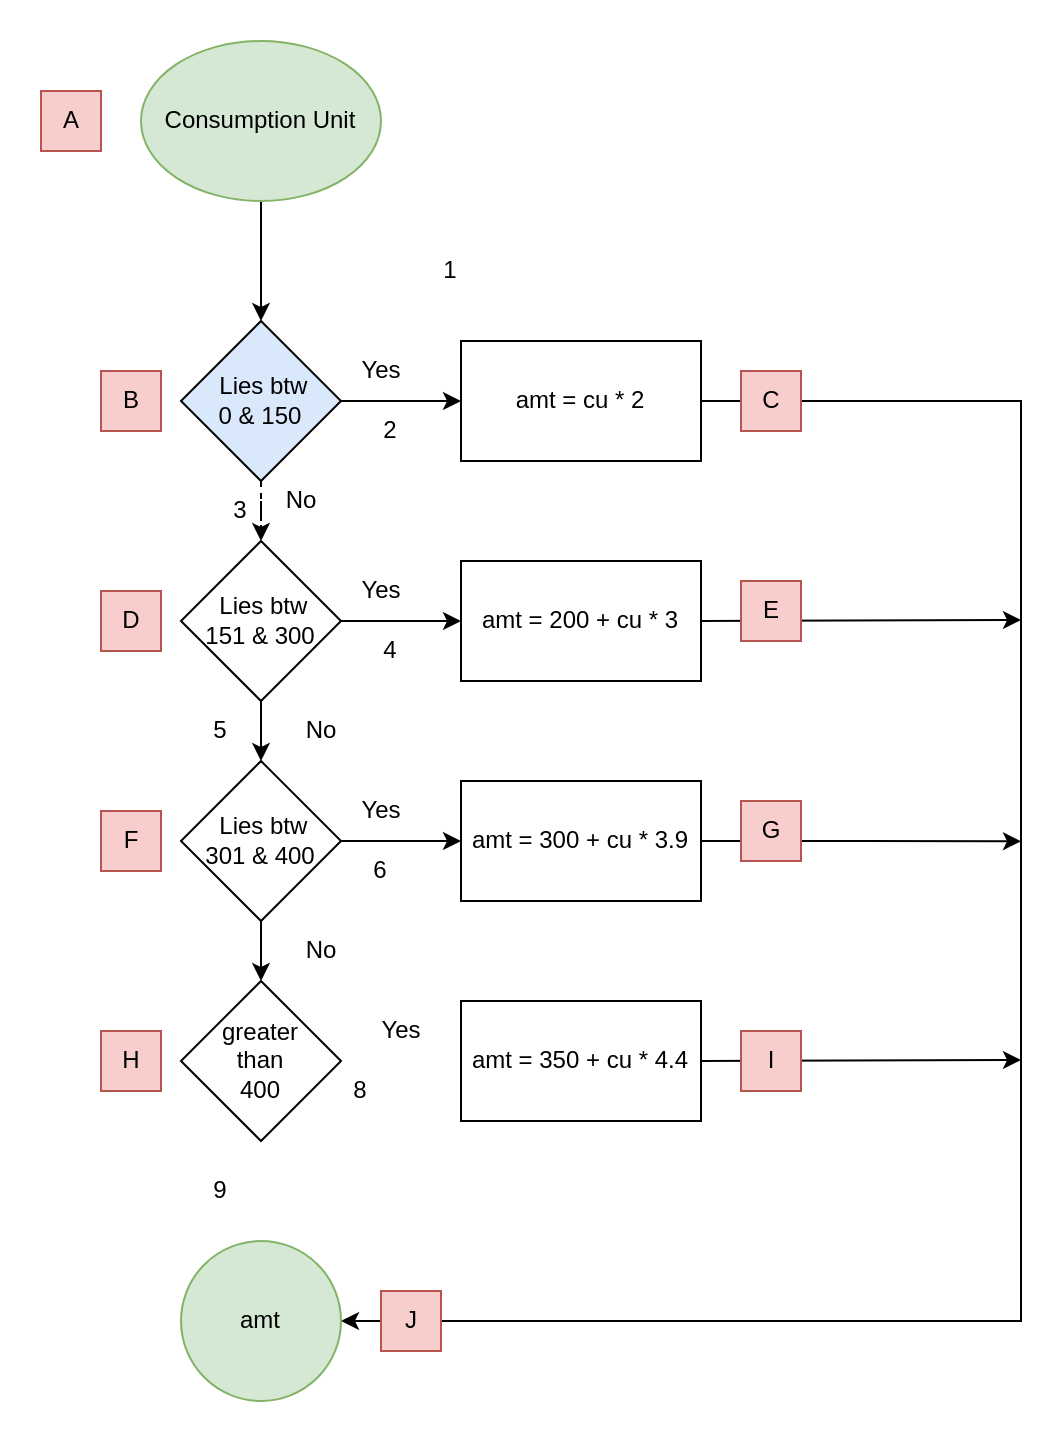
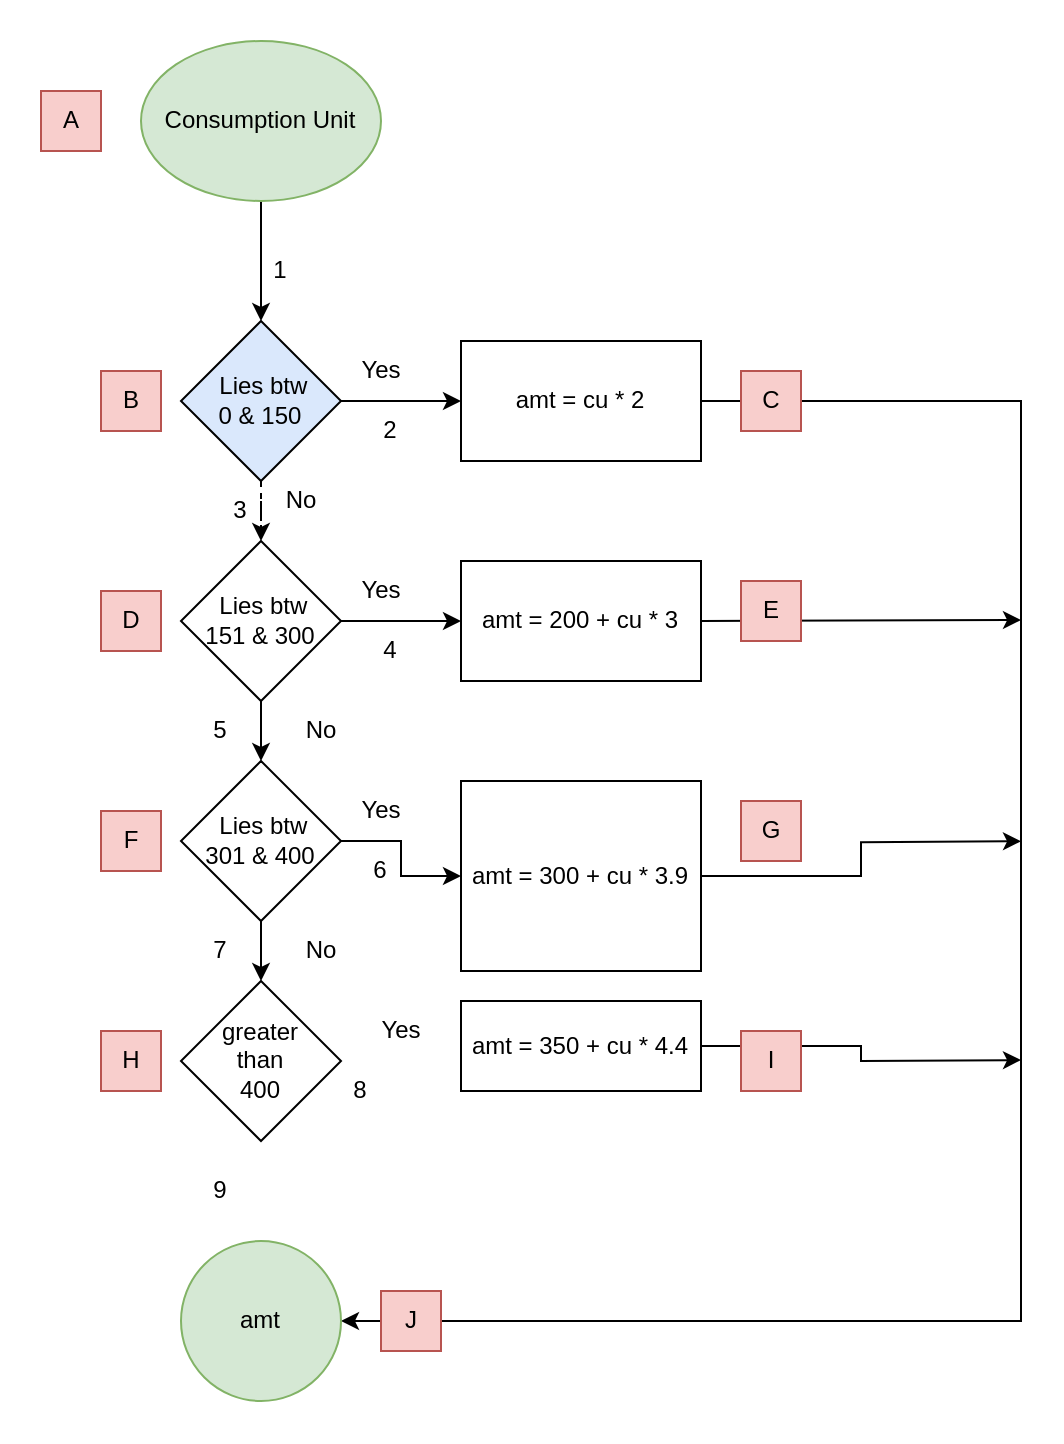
- <mxCell id="40" value="1" style="text;html=1;strokeColor=none;fillColor=none;align=center;verticalAlign=middle;whiteSpace=wrap;rounded=0;" vertex="1" parent="1"><mxGeometry x="195" y="120" width="60" height="30" as="geometry" /></mxCell>
+ <mxCell id="40" value="1" style="text;html=1;strokeColor=none;fillColor=none;align=center;verticalAlign=middle;whiteSpace=wrap;rounded=0;" vertex="1" parent="1"><mxGeometry x="110" y="120" width="60" height="30" as="geometry" /></mxCell>
- <mxCell id="19" value="amt = 300 + cu * 3.9" style="whiteSpace=wrap;html=1;" vertex="1" parent="1"><mxGeometry x="230" y="390" width="120" height="60" as="geometry" /></mxCell>
+ <mxCell id="19" value="amt = 300 + cu * 3.9" style="whiteSpace=wrap;html=1;" vertex="1" parent="1"><mxGeometry x="230" y="390" width="120" height="95" as="geometry" /></mxCell>
+ <mxCell id="46" value="7" style="text;html=1;strokeColor=none;fillColor=none;align=center;verticalAlign=middle;whiteSpace=wrap;rounded=0;" vertex="1" parent="1"><mxGeometry x="80" y="460" width="60" height="30" as="geometry" /></mxCell>
- <mxCell id="21" value="amt = 350 + cu * 4.4" style="whiteSpace=wrap;html=1;" vertex="1" parent="1"><mxGeometry x="230" y="500" width="120" height="60" as="geometry" /></mxCell>
+ <mxCell id="21" value="amt = 350 + cu * 4.4" style="whiteSpace=wrap;html=1;" vertex="1" parent="1"><mxGeometry x="230" y="500" width="120" height="45" as="geometry" /></mxCell>
